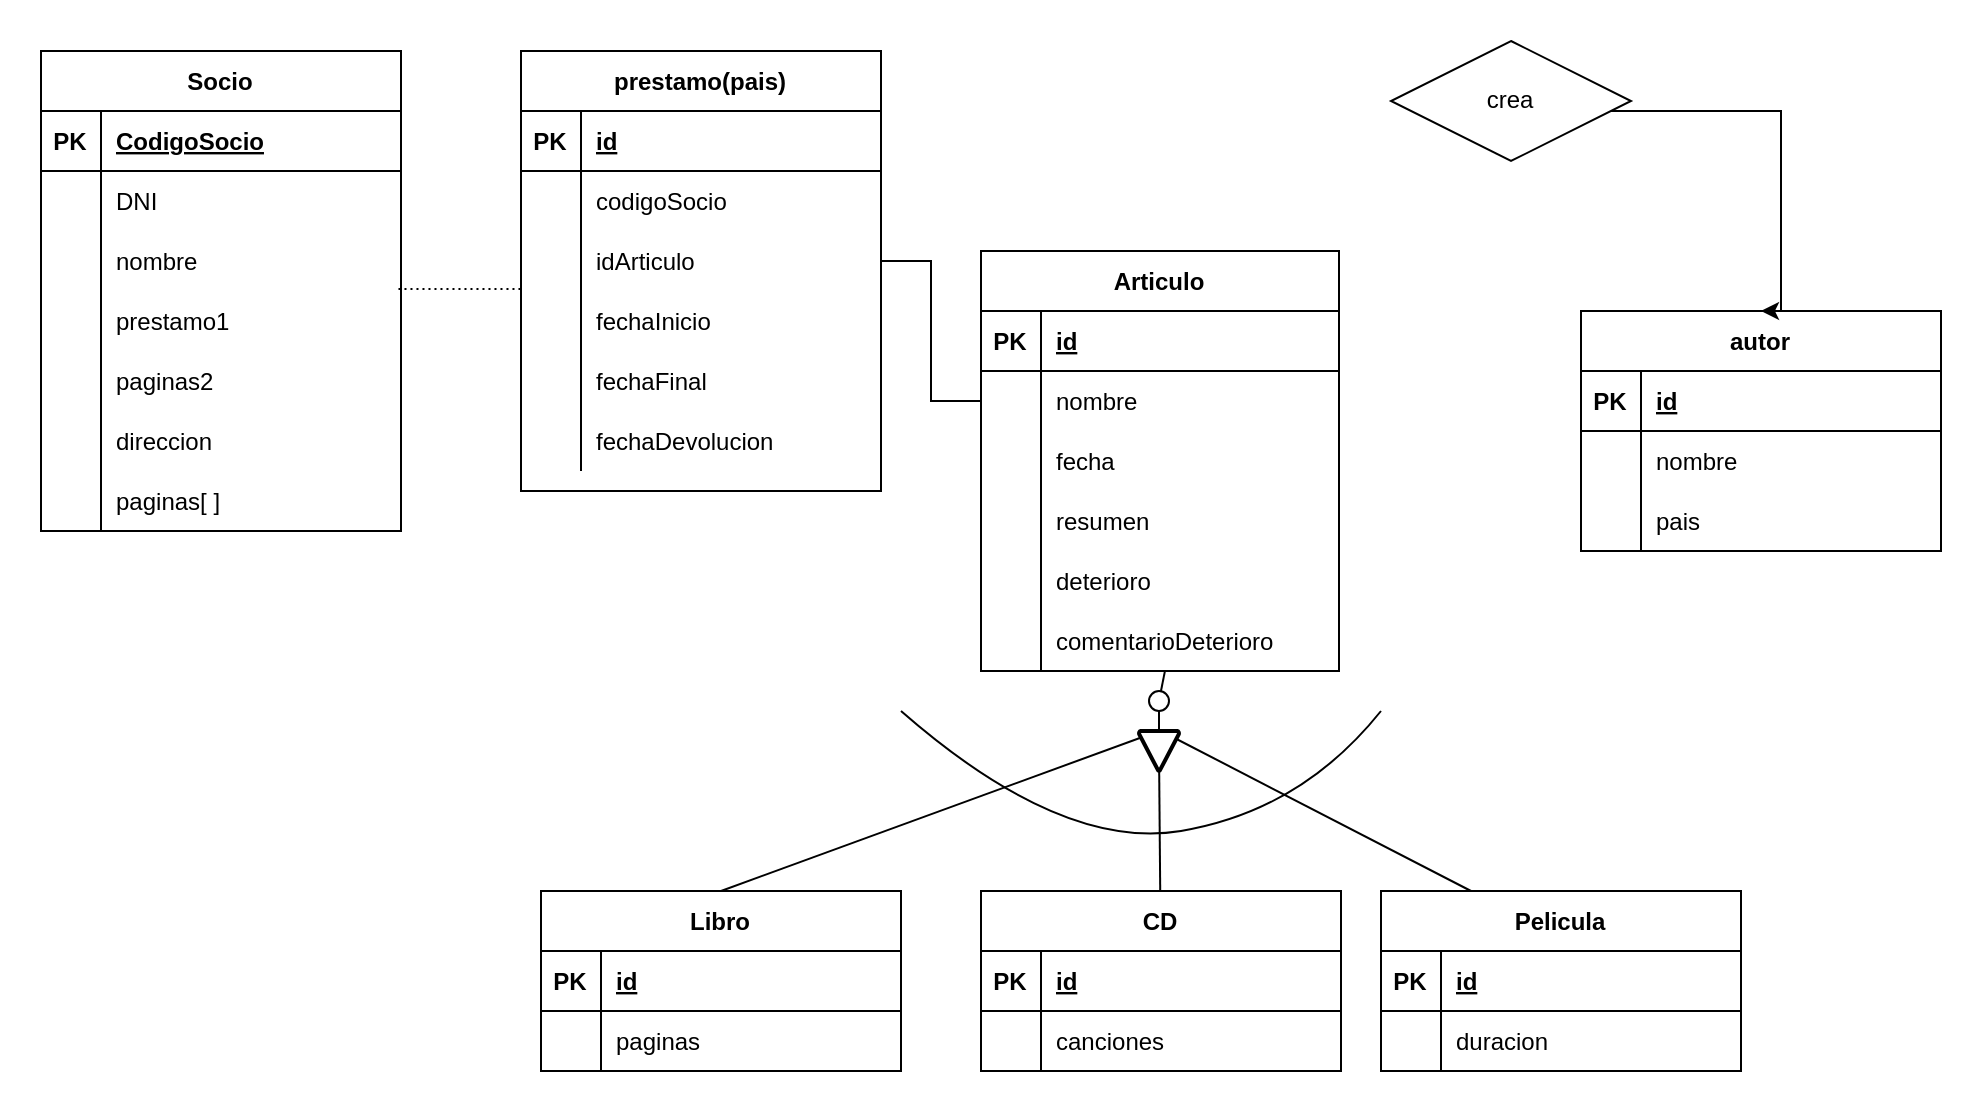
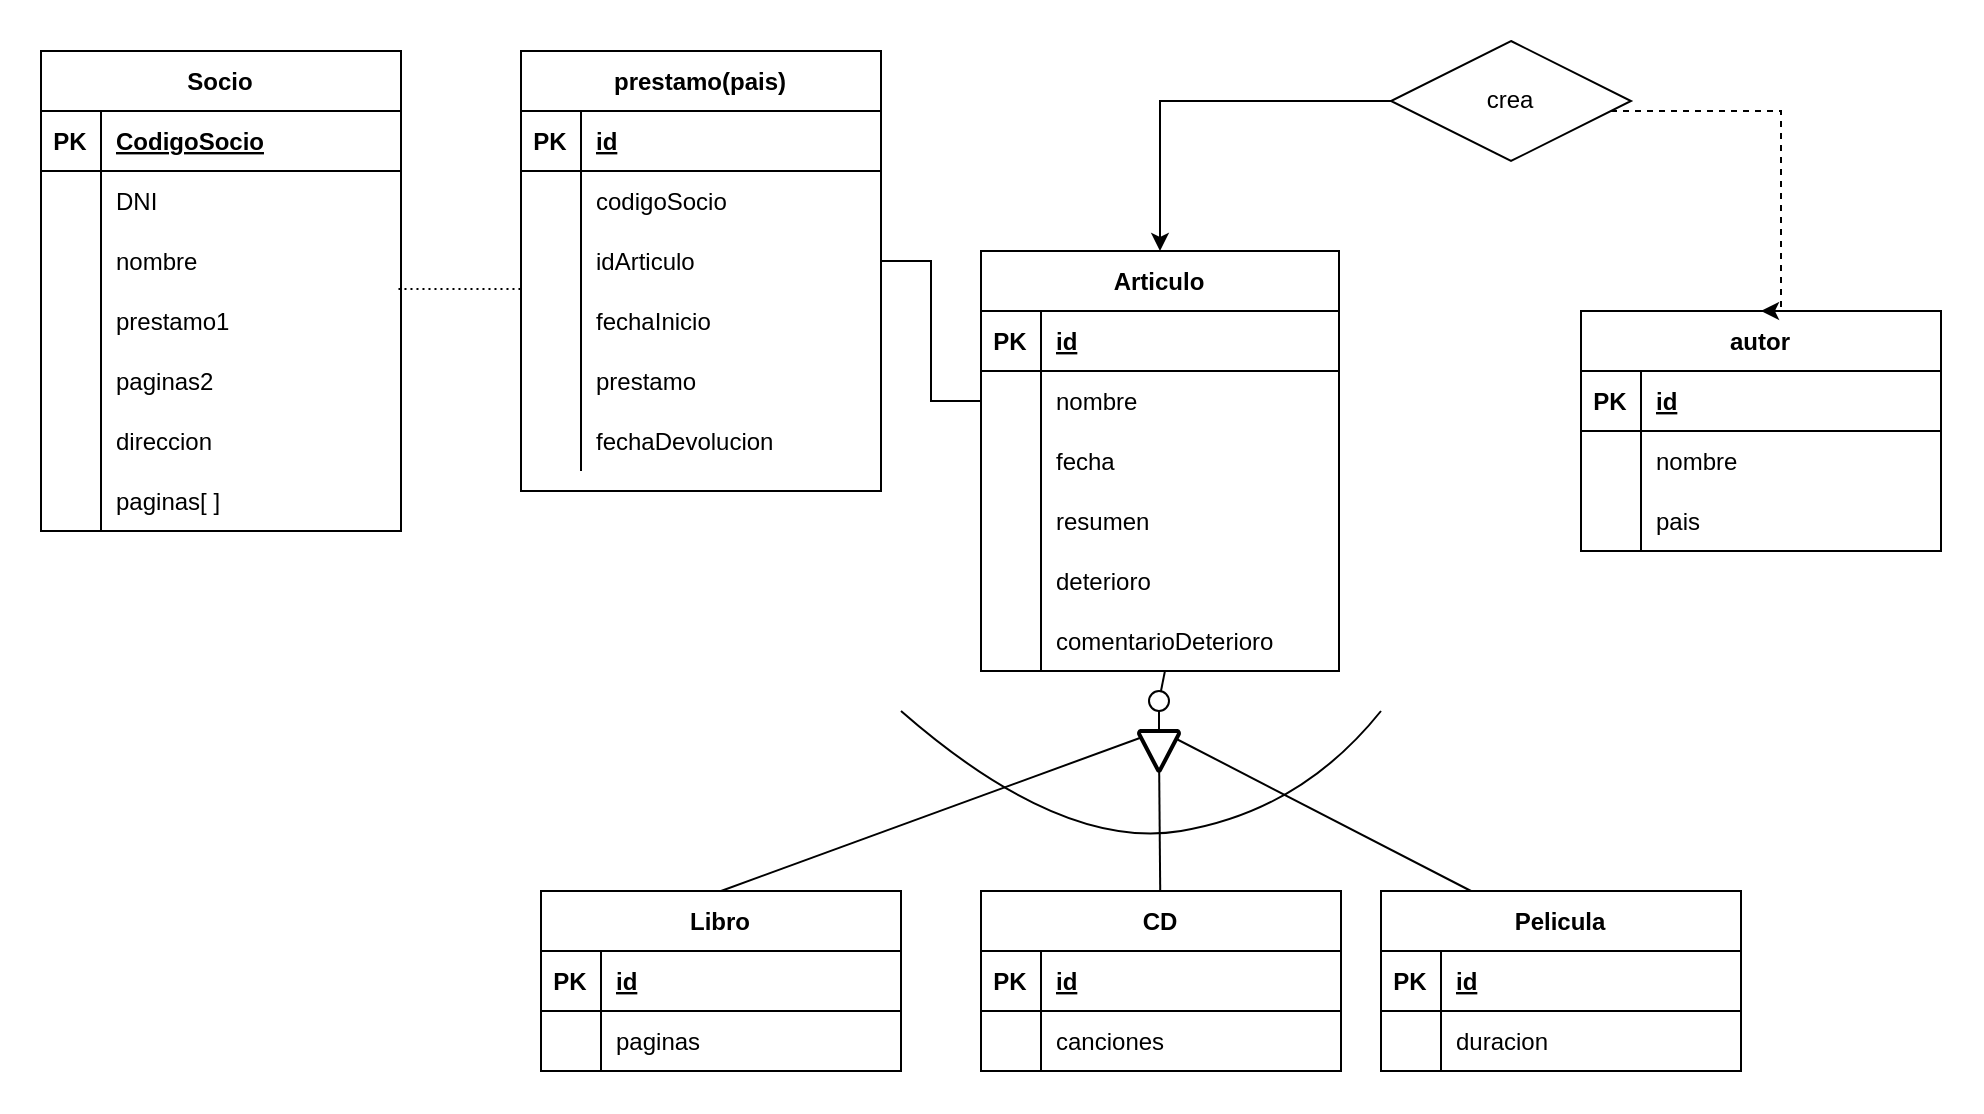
+ <mxCell id="54" style="edgeStyle=orthogonalEdgeStyle;rounded=0;orthogonalLoop=1;jettySize=auto;html=1;entryX=0.5;entryY=0;entryDx=0;entryDy=0;" parent="1" source="55" target="24" edge="1"><mxGeometry relative="1" as="geometry"><mxPoint x="570" y="155" as="targetPoint" /></mxGeometry></mxCell>
- <mxCell id="53" style="edgeStyle=orthogonalEdgeStyle;rounded=0;orthogonalLoop=1;jettySize=auto;html=1;entryX=0.5;entryY=0;entryDx=0;entryDy=0;" parent="1" source="55" target="43" edge="1"><mxGeometry relative="1" as="geometry"><Array as="points"><mxPoint x="890" y="55" /></Array></mxGeometry></mxCell>
+ <mxCell id="53" style="edgeStyle=orthogonalEdgeStyle;rounded=0;orthogonalLoop=1;jettySize=auto;html=1;entryX=0.5;entryY=0;entryDx=0;entryDy=0;dashed=1;" parent="1" source="55" target="43" edge="1"><mxGeometry relative="1" as="geometry"><Array as="points"><mxPoint x="890" y="55" /></Array></mxGeometry></mxCell>
- <mxCell id="103" value="fechaFinal" style="shape=partialRectangle;connectable=0;fillColor=none;top=0;left=0;bottom=0;right=0;align=left;spacingLeft=6;overflow=hidden;" parent="101" vertex="1"><mxGeometry x="30" width="150" height="30" as="geometry"><mxRectangle width="150" height="30" as="alternateBounds" /></mxGeometry></mxCell>
+ <mxCell id="103" value="prestamo" style="shape=partialRectangle;connectable=0;fillColor=none;top=0;left=0;bottom=0;right=0;align=left;spacingLeft=6;overflow=hidden;" parent="101" vertex="1"><mxGeometry x="30" width="150" height="30" as="geometry"><mxRectangle width="150" height="30" as="alternateBounds" /></mxGeometry></mxCell>
